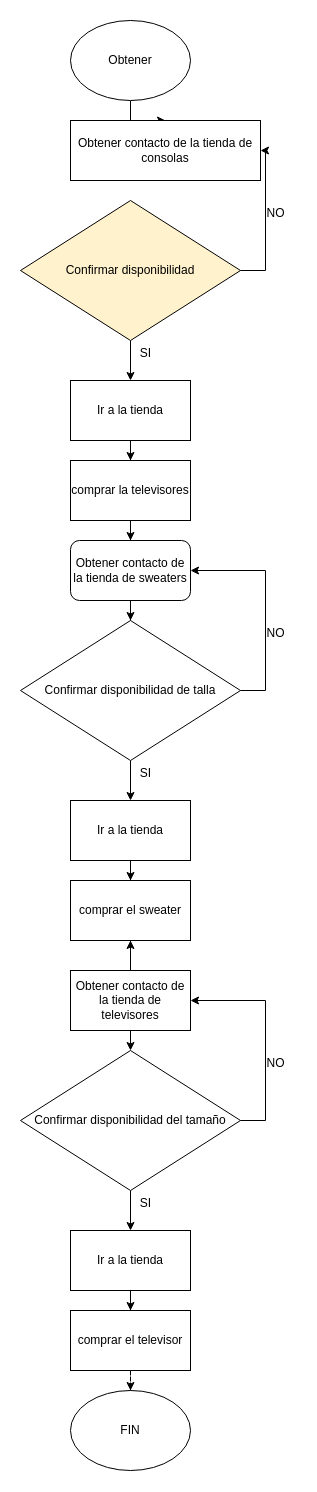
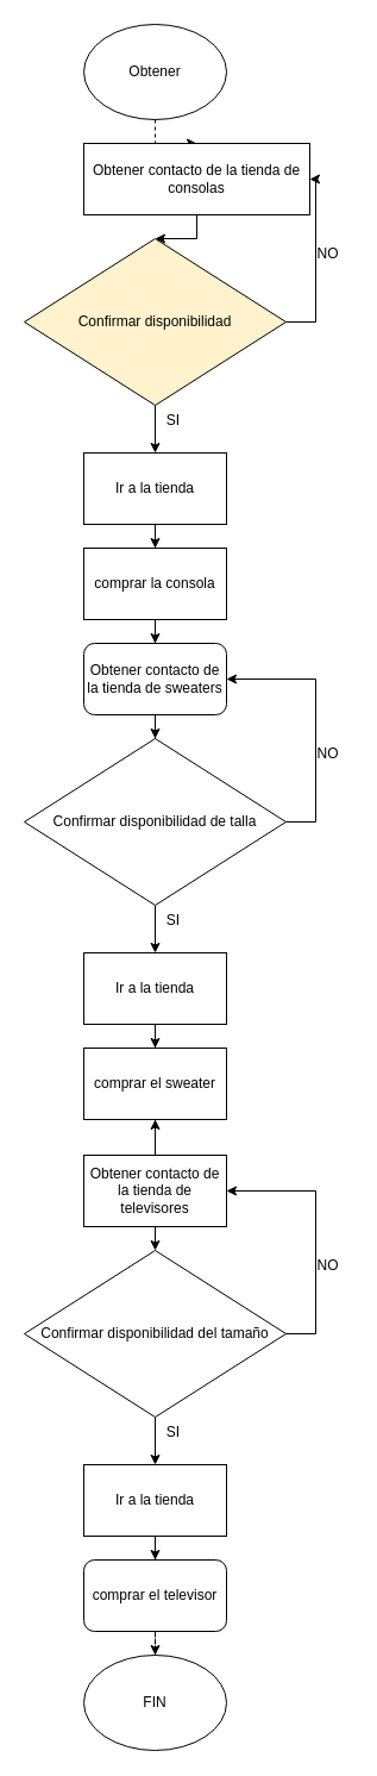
- <mxCell id="2" value="" style="edgeStyle=orthogonalEdgeStyle;rounded=0;orthogonalLoop=1;jettySize=auto;html=1;" edge="1" parent="1" source="3" target="5"><mxGeometry relative="1" as="geometry" /></mxCell>
+ <mxCell id="2" value="" style="edgeStyle=orthogonalEdgeStyle;rounded=0;orthogonalLoop=1;jettySize=auto;html=1;dashed=1;" edge="1" parent="1" source="3" target="5"><mxGeometry relative="1" as="geometry" /></mxCell>
+ <mxCell id="4" value="" style="edgeStyle=orthogonalEdgeStyle;rounded=0;orthogonalLoop=1;jettySize=auto;html=1;" edge="1" parent="1" source="5" target="7"><mxGeometry relative="1" as="geometry" /></mxCell>
- <mxCell id="16" value="comprar la televisores" style="rounded=0;whiteSpace=wrap;html=1;" vertex="1" parent="1"><mxGeometry x="70" y="460" width="120" height="60" as="geometry" /></mxCell>
+ <mxCell id="16" value="comprar la consola" style="rounded=0;whiteSpace=wrap;html=1;" vertex="1" parent="1"><mxGeometry x="70" y="460" width="120" height="60" as="geometry" /></mxCell>
- <mxCell id="42" value="comprar el televisor" style="rounded=0;whiteSpace=wrap;html=1;" vertex="1" parent="1"><mxGeometry x="70" y="1310" width="120" height="60" as="geometry" /></mxCell>
+ <mxCell id="42" value="comprar el televisor" style="whiteSpace=wrap;html=1;rounded=1;" vertex="1" parent="1"><mxGeometry x="70" y="1310" width="120" height="60" as="geometry" /></mxCell>
